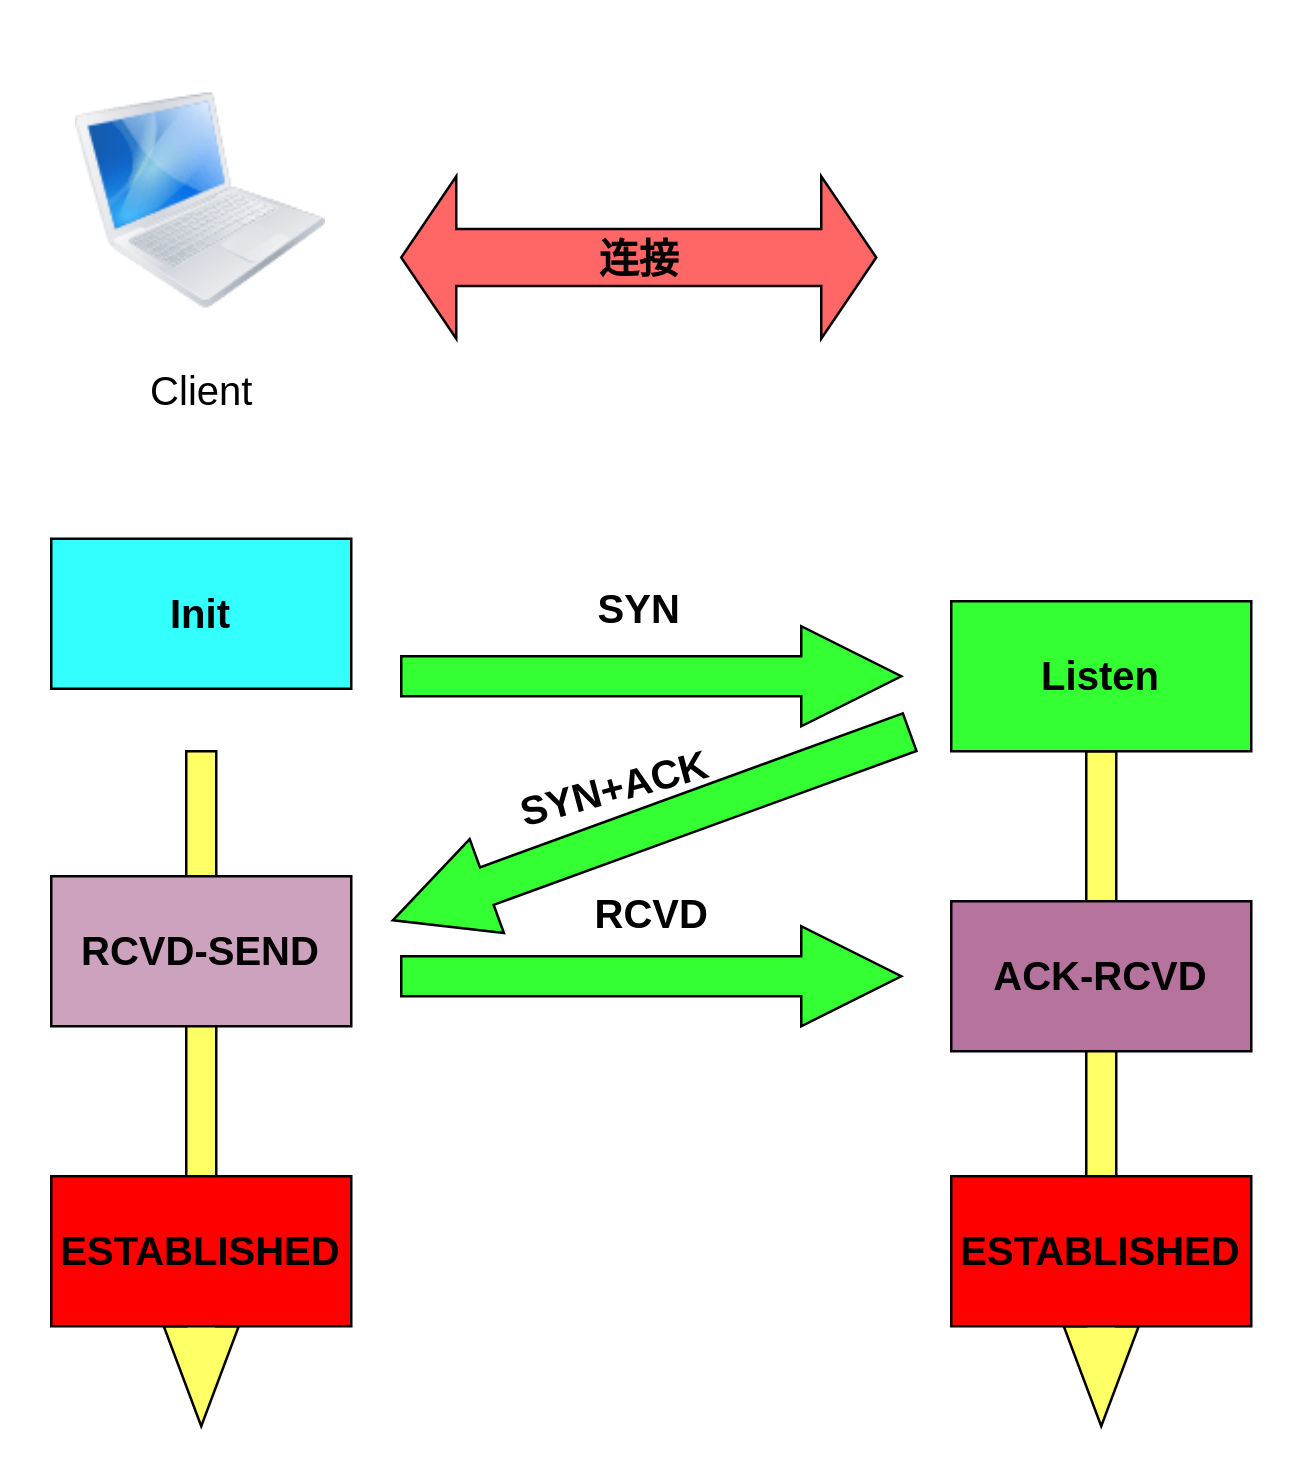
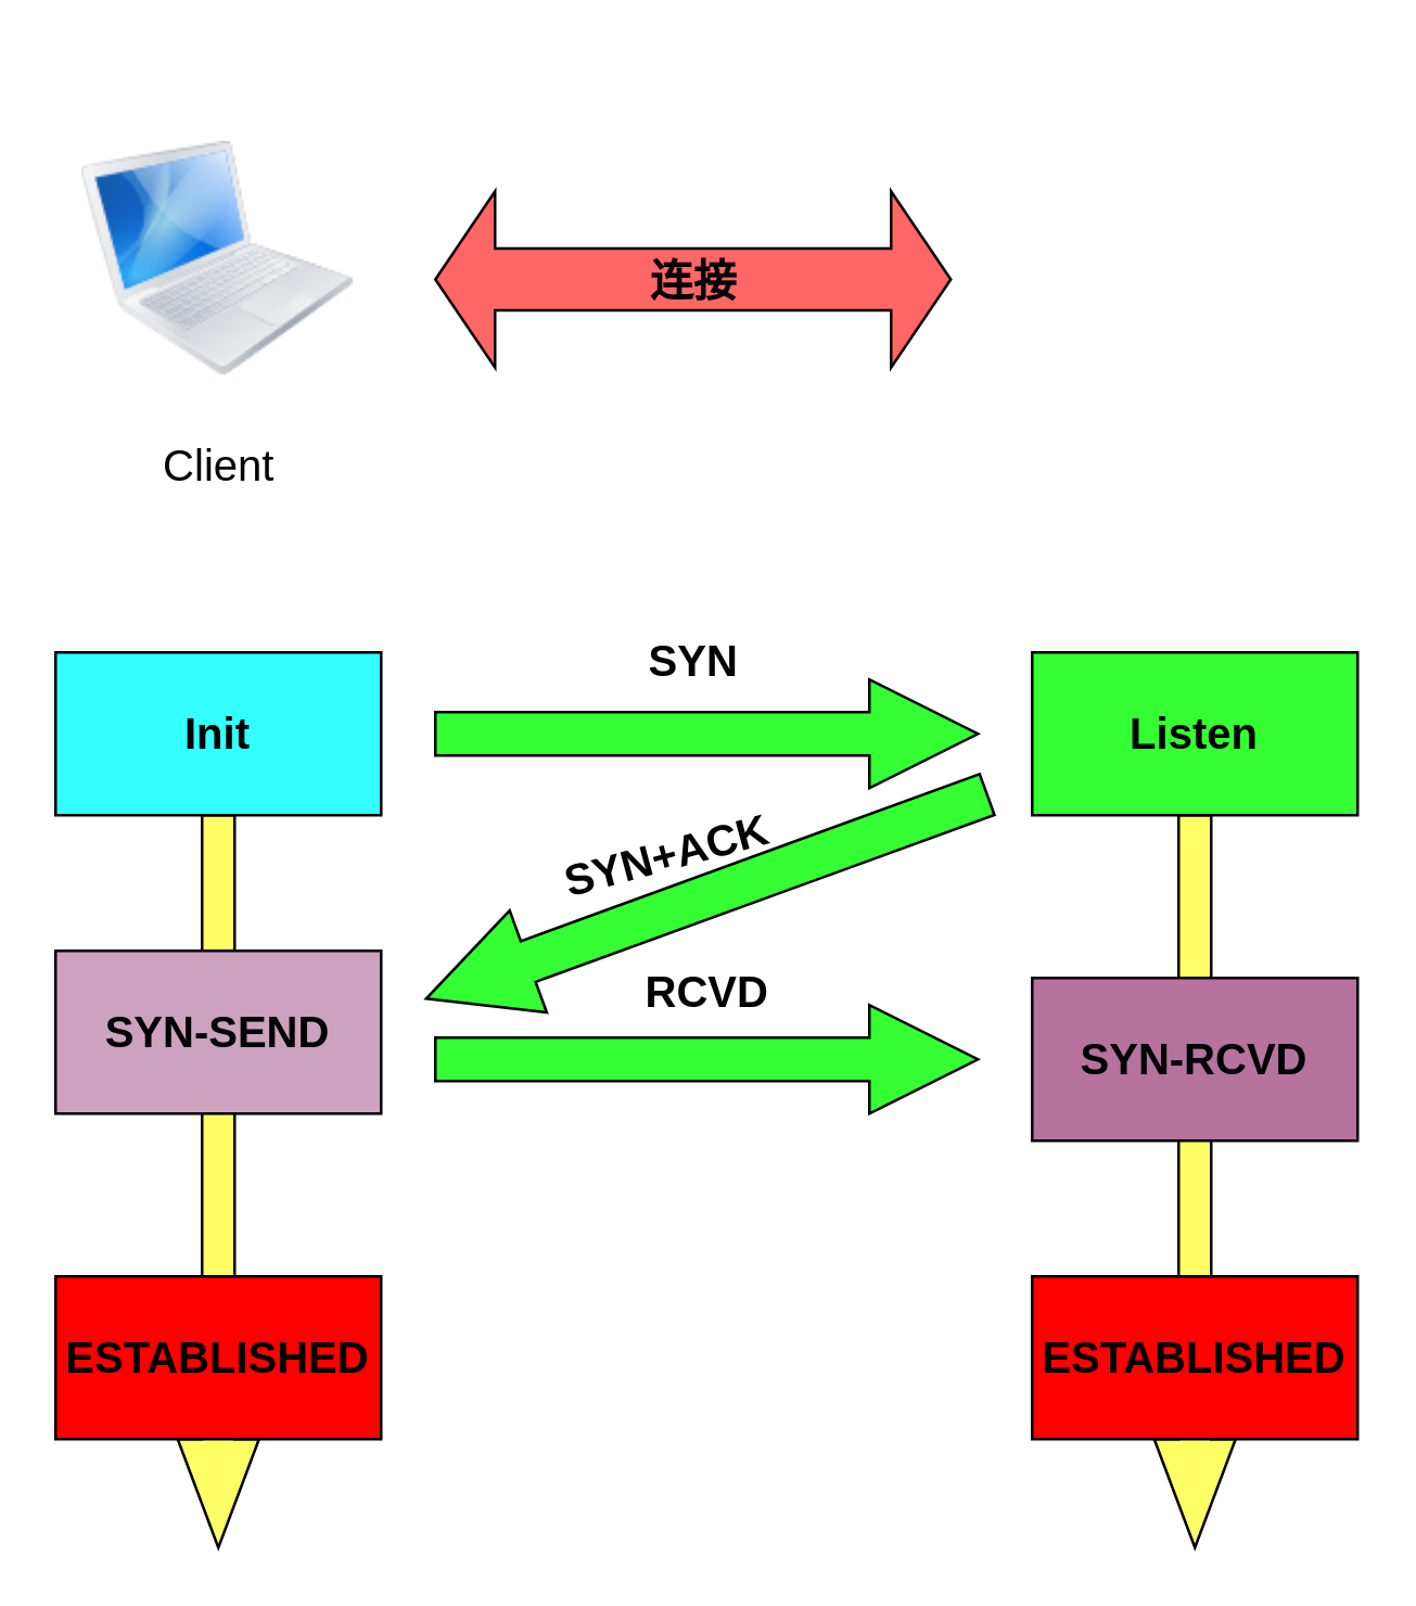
- <mxCell id="4" value="Client" style="image;html=1;image=img/lib/clip_art/computers/MacBook_128x128.png;fontSize=16;" vertex="1" parent="1"><mxGeometry x="30" y="20" width="100" height="120" as="geometry" /></mxCell>
+ <mxCell id="4" value="Client" style="image;html=1;image=img/lib/clip_art/computers/MacBook_128x128.png;fontSize=16;" vertex="1" parent="1"><mxGeometry x="30" y="35" width="100" height="120" as="geometry" /></mxCell>
- <mxCell id="6" value="Init" style="rounded=0;whiteSpace=wrap;html=1;fontSize=16;fillColor=#33FFFF;fontStyle=1" vertex="1" parent="1"><mxGeometry x="20" y="215" width="120" height="60" as="geometry" /></mxCell>
+ <mxCell id="6" value="Init" style="rounded=0;whiteSpace=wrap;html=1;fontSize=16;fillColor=#33FFFF;fontStyle=1" vertex="1" parent="1"><mxGeometry x="20" y="240" width="120" height="60" as="geometry" /></mxCell>
- <mxCell id="7" value="RCVD-SEND" style="rounded=0;whiteSpace=wrap;html=1;fontSize=16;fillColor=#CDA2BE;fontStyle=1" vertex="1" parent="1"><mxGeometry x="20" y="350" width="120" height="60" as="geometry" /></mxCell>
+ <mxCell id="7" value="SYN-SEND" style="rounded=0;whiteSpace=wrap;html=1;fontSize=16;fillColor=#CDA2BE;fontStyle=1" vertex="1" parent="1"><mxGeometry x="20" y="350" width="120" height="60" as="geometry" /></mxCell>
- <mxCell id="10" value="ACK-RCVD" style="rounded=0;whiteSpace=wrap;html=1;fontSize=16;fillColor=#B5739D;fontStyle=1" vertex="1" parent="1"><mxGeometry x="380" y="360" width="120" height="60" as="geometry" /></mxCell>
+ <mxCell id="10" value="SYN-RCVD" style="rounded=0;whiteSpace=wrap;html=1;fontSize=16;fillColor=#B5739D;fontStyle=1" vertex="1" parent="1"><mxGeometry x="380" y="360" width="120" height="60" as="geometry" /></mxCell>
